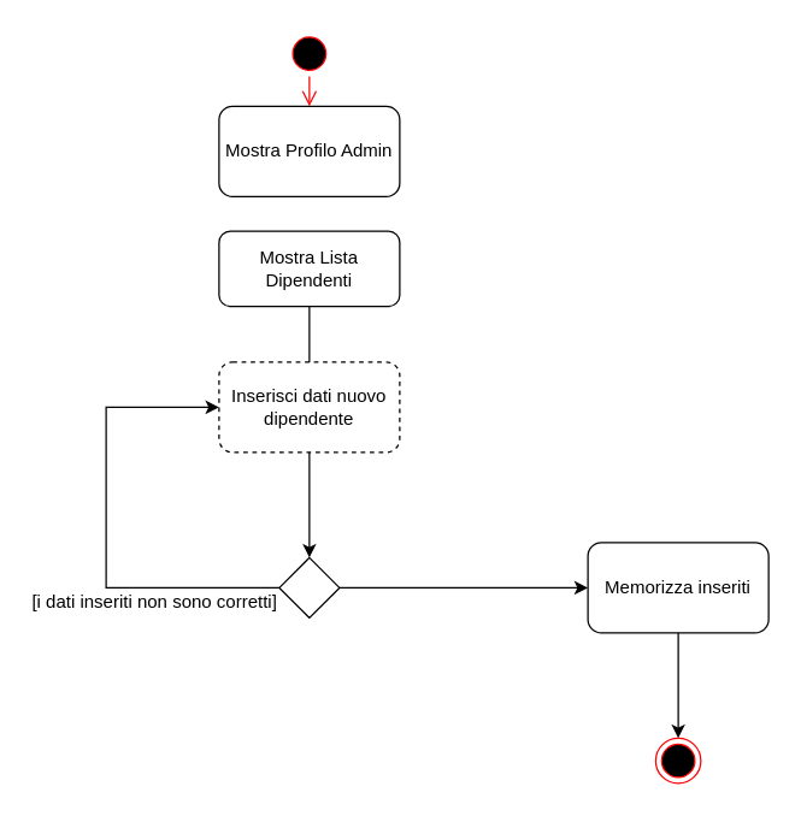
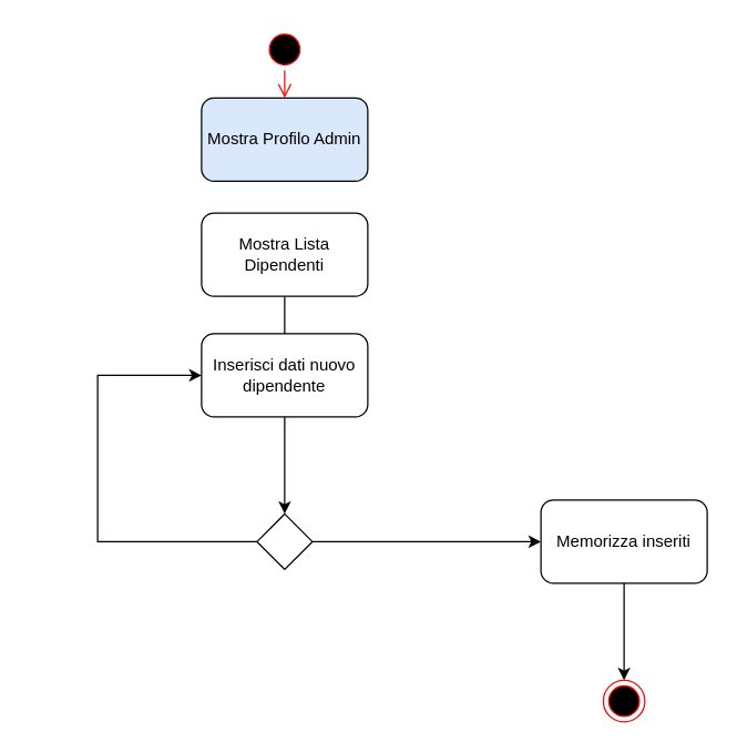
- <mxCell id="4" value="Mostra Profilo Admin" style="rounded=1;whiteSpace=wrap;html=1;" vertex="1" parent="1"><mxGeometry x="145" y="70" width="120" height="60" as="geometry" /></mxCell>
+ <mxCell id="4" value="Mostra Profilo Admin" style="rounded=1;whiteSpace=wrap;html=1;fillColor=#dae8fc;" vertex="1" parent="1"><mxGeometry x="145" y="70" width="120" height="60" as="geometry" /></mxCell>
- <mxCell id="6" value="Mostra Lista Dipendenti" style="rounded=1;whiteSpace=wrap;html=1;" vertex="1" parent="1"><mxGeometry x="145" y="153" width="120" height="50" as="geometry" /></mxCell>
+ <mxCell id="6" value="Mostra Lista Dipendenti" style="rounded=1;whiteSpace=wrap;html=1;" vertex="1" parent="1"><mxGeometry x="145" y="153" width="120" height="60" as="geometry" /></mxCell>
- <mxCell id="8" value="Inserisci dati nuovo dipendente" style="rounded=1;whiteSpace=wrap;html=1;dashed=1;" vertex="1" parent="1"><mxGeometry x="145" y="240" width="120" height="60" as="geometry" /></mxCell>
+ <mxCell id="8" value="Inserisci dati nuovo dipendente" style="rounded=1;whiteSpace=wrap;html=1;" vertex="1" parent="1"><mxGeometry x="145" y="240" width="120" height="60" as="geometry" /></mxCell>
- <mxCell id="12" value="[i dati inseriti non sono corretti]" style="text;html=1;strokeColor=none;fillColor=none;align=center;verticalAlign=middle;whiteSpace=wrap;rounded=0;" vertex="1" parent="1"><mxGeometry x="20" y="390" width="165" height="20" as="geometry" /></mxCell>
